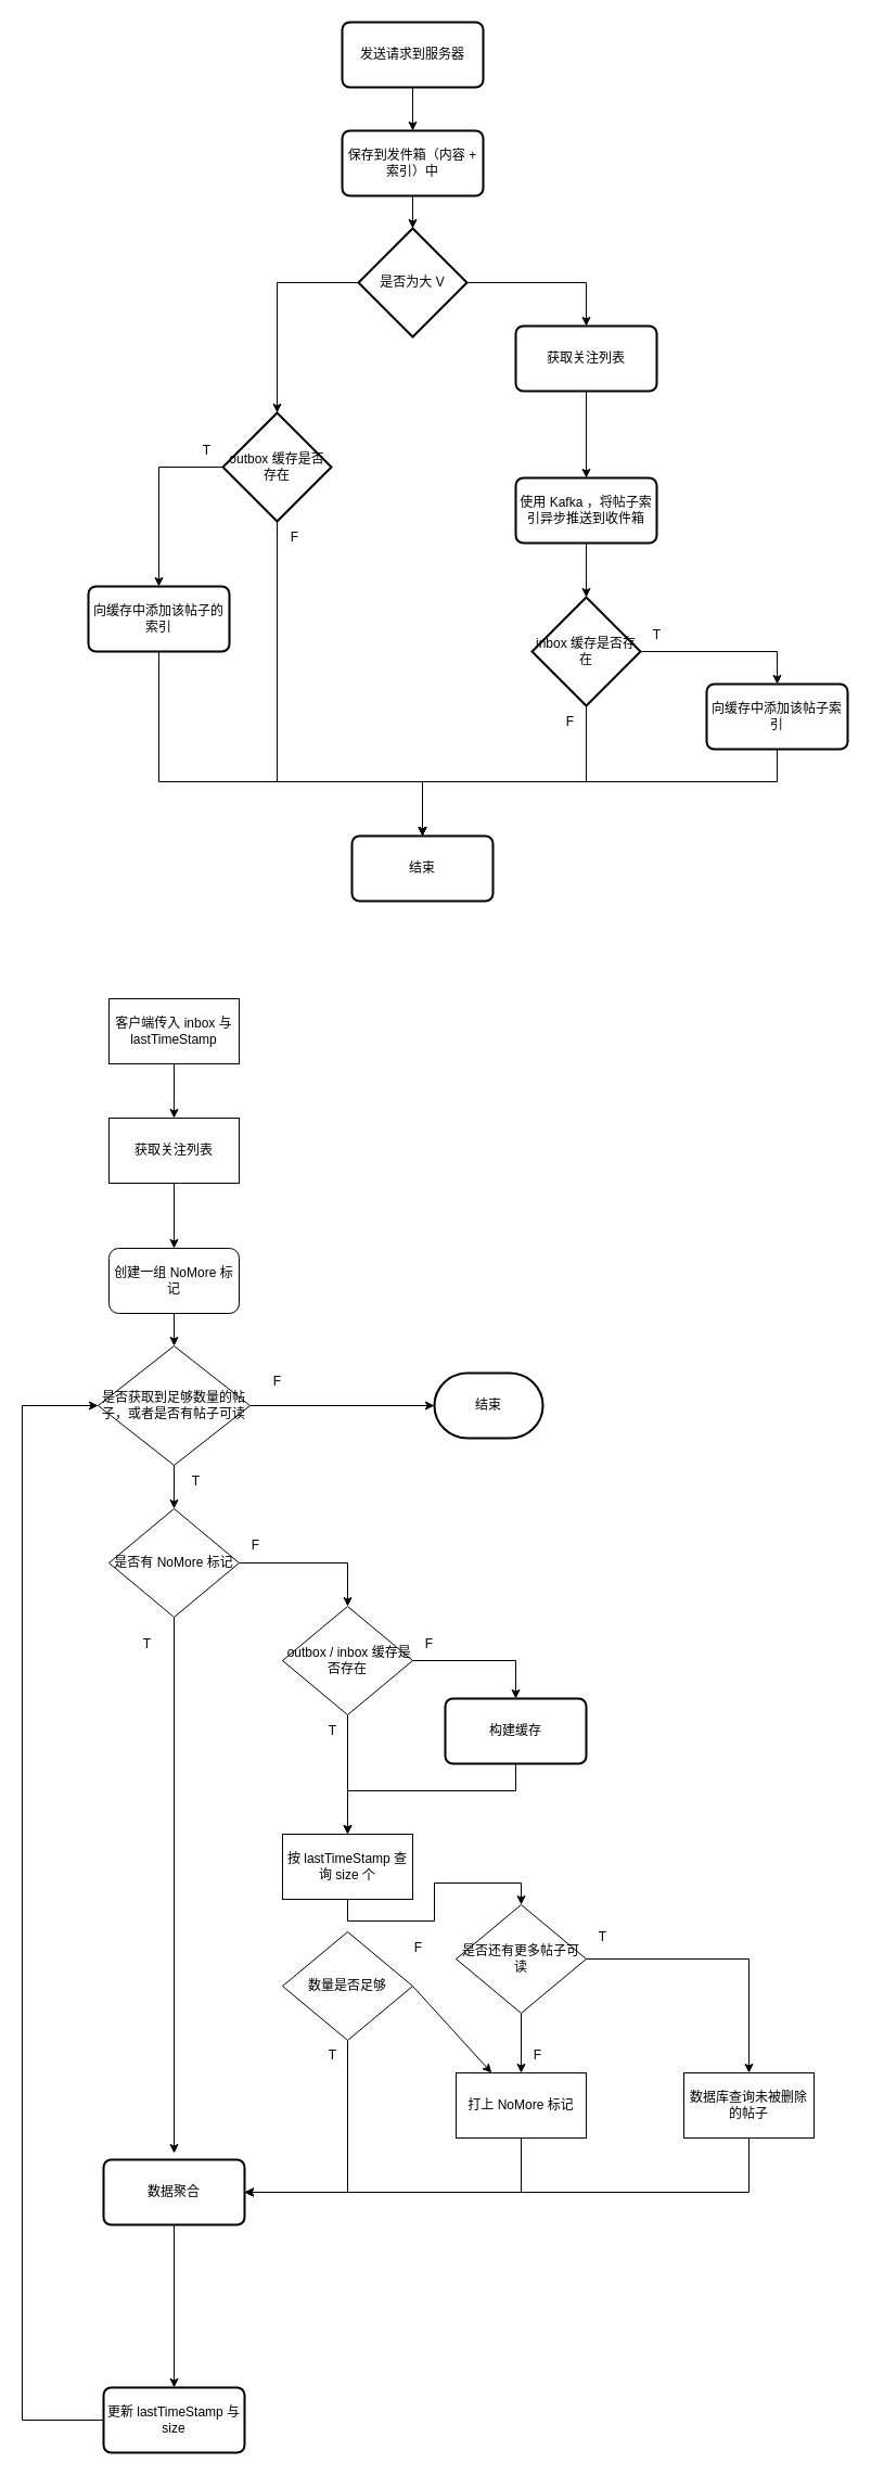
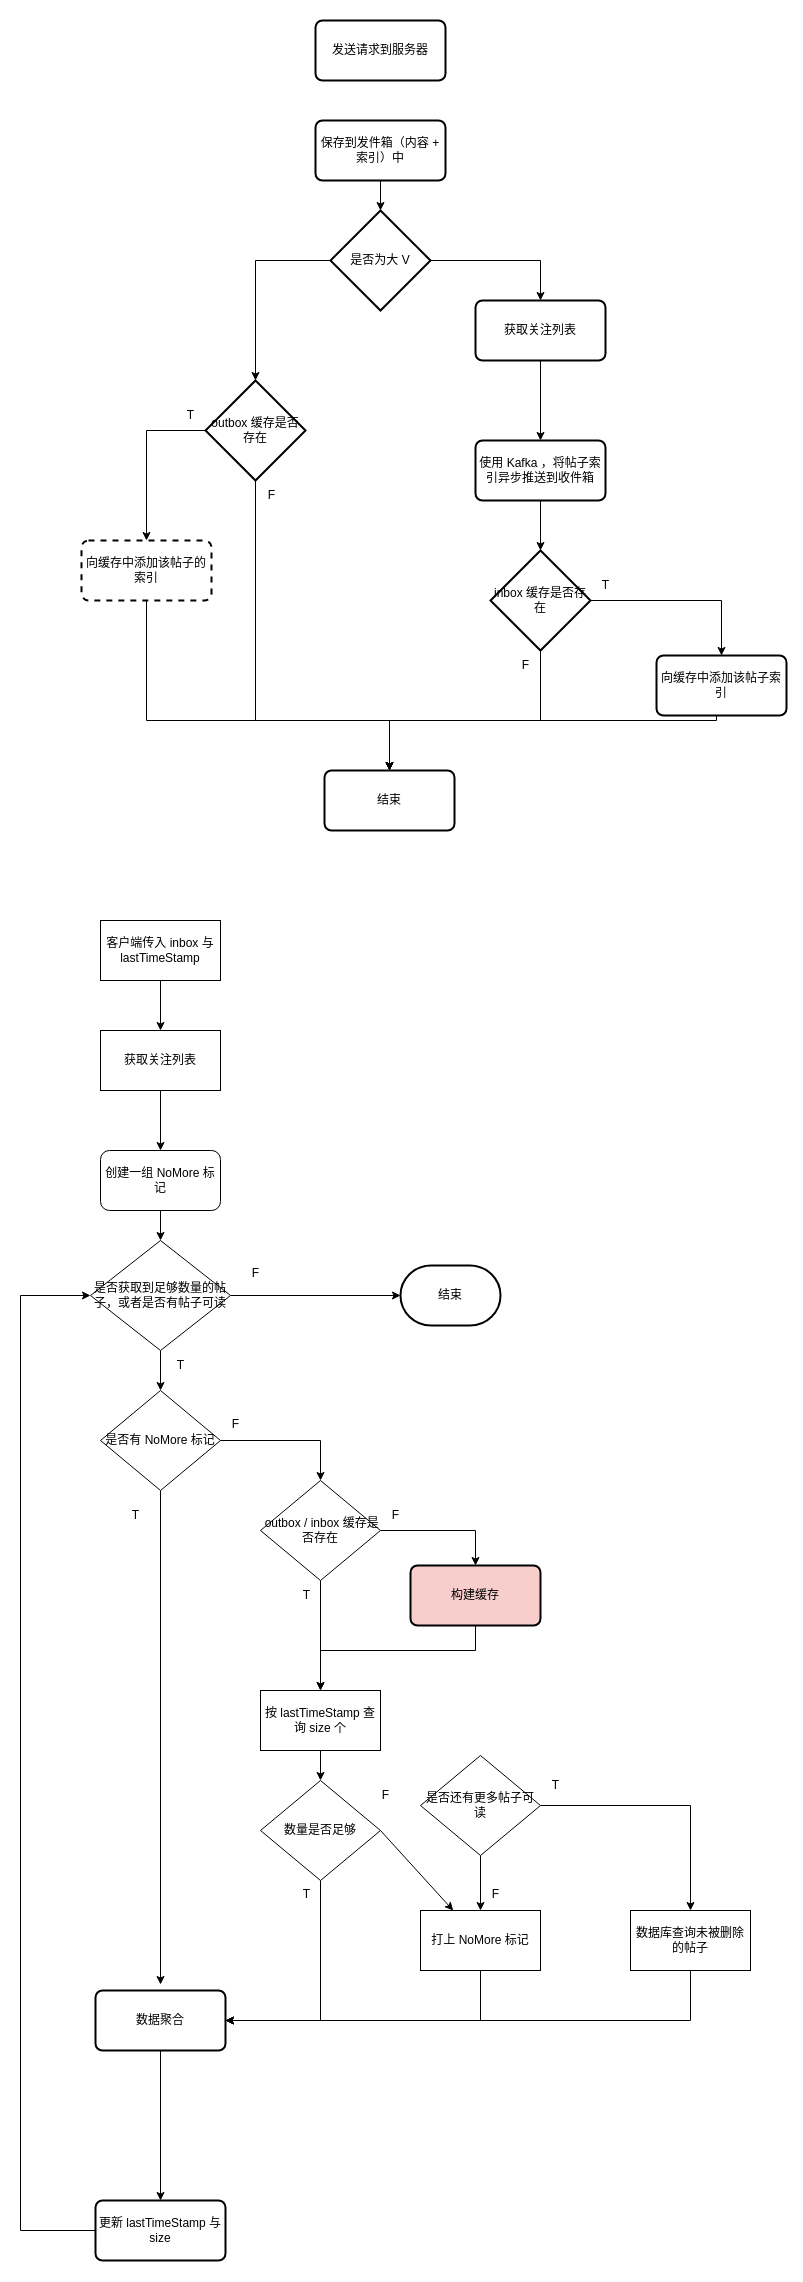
- <mxCell id="2" style="rounded=0;orthogonalLoop=1;jettySize=auto;html=1;exitX=0.5;exitY=1;exitDx=0;exitDy=0;entryX=0.5;entryY=0;entryDx=0;entryDy=0;" parent="1" source="3" target="7" edge="1"><mxGeometry relative="1" as="geometry" /></mxCell>
- <mxCell id="61" value="向缓存中添加该帖子的索引" style="rounded=1;whiteSpace=wrap;html=1;absoluteArcSize=1;arcSize=14;strokeWidth=2;" parent="1" vertex="1"><mxGeometry x="81" y="540" width="130" height="60" as="geometry" /></mxCell>
+ <mxCell id="61" value="向缓存中添加该帖子的索引" style="rounded=1;whiteSpace=wrap;html=1;absoluteArcSize=1;arcSize=14;strokeWidth=2;dashed=1;" parent="1" vertex="1"><mxGeometry x="81" y="540" width="130" height="60" as="geometry" /></mxCell>
- <mxCell id="69" value="向缓存中添加该帖子索引" style="rounded=1;whiteSpace=wrap;html=1;absoluteArcSize=1;arcSize=14;strokeWidth=2;" vertex="1" parent="1"><mxGeometry x="651" y="630" width="130" height="60" as="geometry" /></mxCell>
+ <mxCell id="69" value="向缓存中添加该帖子索引" style="rounded=1;whiteSpace=wrap;html=1;absoluteArcSize=1;arcSize=14;strokeWidth=2;" vertex="1" parent="1"><mxGeometry x="656" y="655" width="130" height="60" as="geometry" /></mxCell>
- <mxCell id="23" value="构建缓存" style="rounded=1;whiteSpace=wrap;html=1;absoluteArcSize=1;arcSize=14;strokeWidth=2;" parent="1" vertex="1"><mxGeometry x="410" y="1565" width="130" height="60" as="geometry" /></mxCell>
+ <mxCell id="23" value="构建缓存" style="rounded=1;whiteSpace=wrap;html=1;absoluteArcSize=1;arcSize=14;strokeWidth=2;fillColor=#f8cecc;" parent="1" vertex="1"><mxGeometry x="410" y="1565" width="130" height="60" as="geometry" /></mxCell>
- <mxCell id="24" style="edgeStyle=orthogonalEdgeStyle;rounded=0;orthogonalLoop=1;jettySize=auto;html=1;exitX=0.5;exitY=1;exitDx=0;exitDy=0;" parent="1" source="25" target="31" edge="1"><mxGeometry relative="1" as="geometry" /></mxCell>
+ <mxCell id="24" style="edgeStyle=orthogonalEdgeStyle;rounded=0;orthogonalLoop=1;jettySize=auto;html=1;exitX=0.5;exitY=1;exitDx=0;exitDy=0;" parent="1" source="25" target="28" edge="1"><mxGeometry relative="1" as="geometry" /></mxCell>
